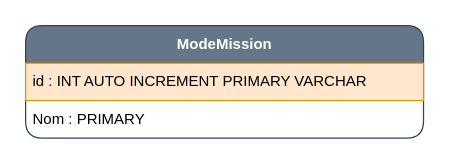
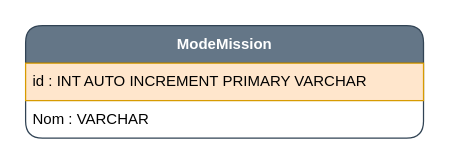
- <mxCell id="4" value="Nom : PRIMARY" style="text;strokeColor=none;fillColor=none;align=left;verticalAlign=middle;spacingLeft=4;spacingRight=4;overflow=hidden;points=[[0,0.5],[1,0.5]];portConstraint=eastwest;rotatable=0;whiteSpace=wrap;html=1;" vertex="1" parent="2"><mxGeometry y="60" width="318.5" height="30" as="geometry" /></mxCell>
+ <mxCell id="4" value="Nom : VARCHAR" style="text;strokeColor=none;fillColor=none;align=left;verticalAlign=middle;spacingLeft=4;spacingRight=4;overflow=hidden;points=[[0,0.5],[1,0.5]];portConstraint=eastwest;rotatable=0;whiteSpace=wrap;html=1;" vertex="1" parent="2"><mxGeometry y="60" width="318.5" height="30" as="geometry" /></mxCell>
